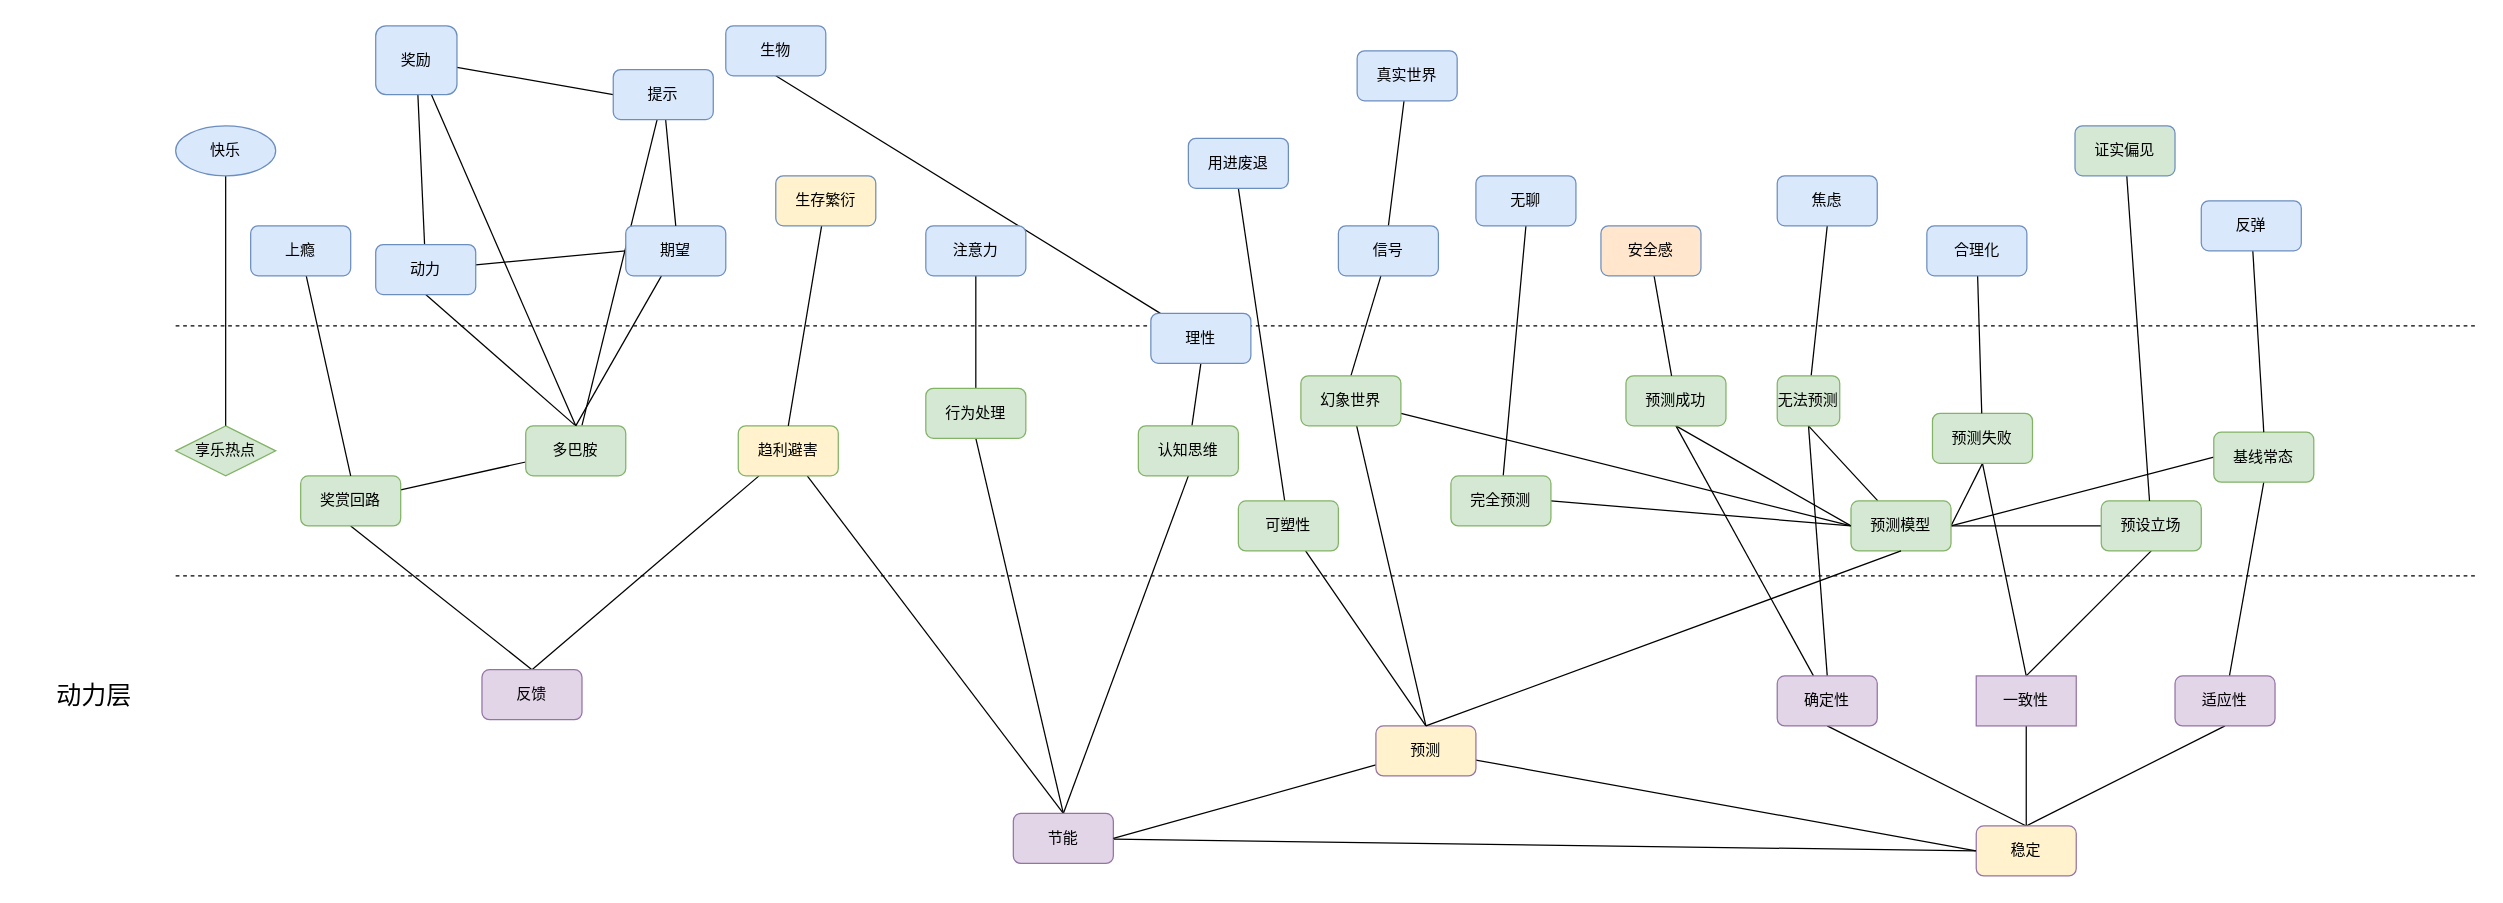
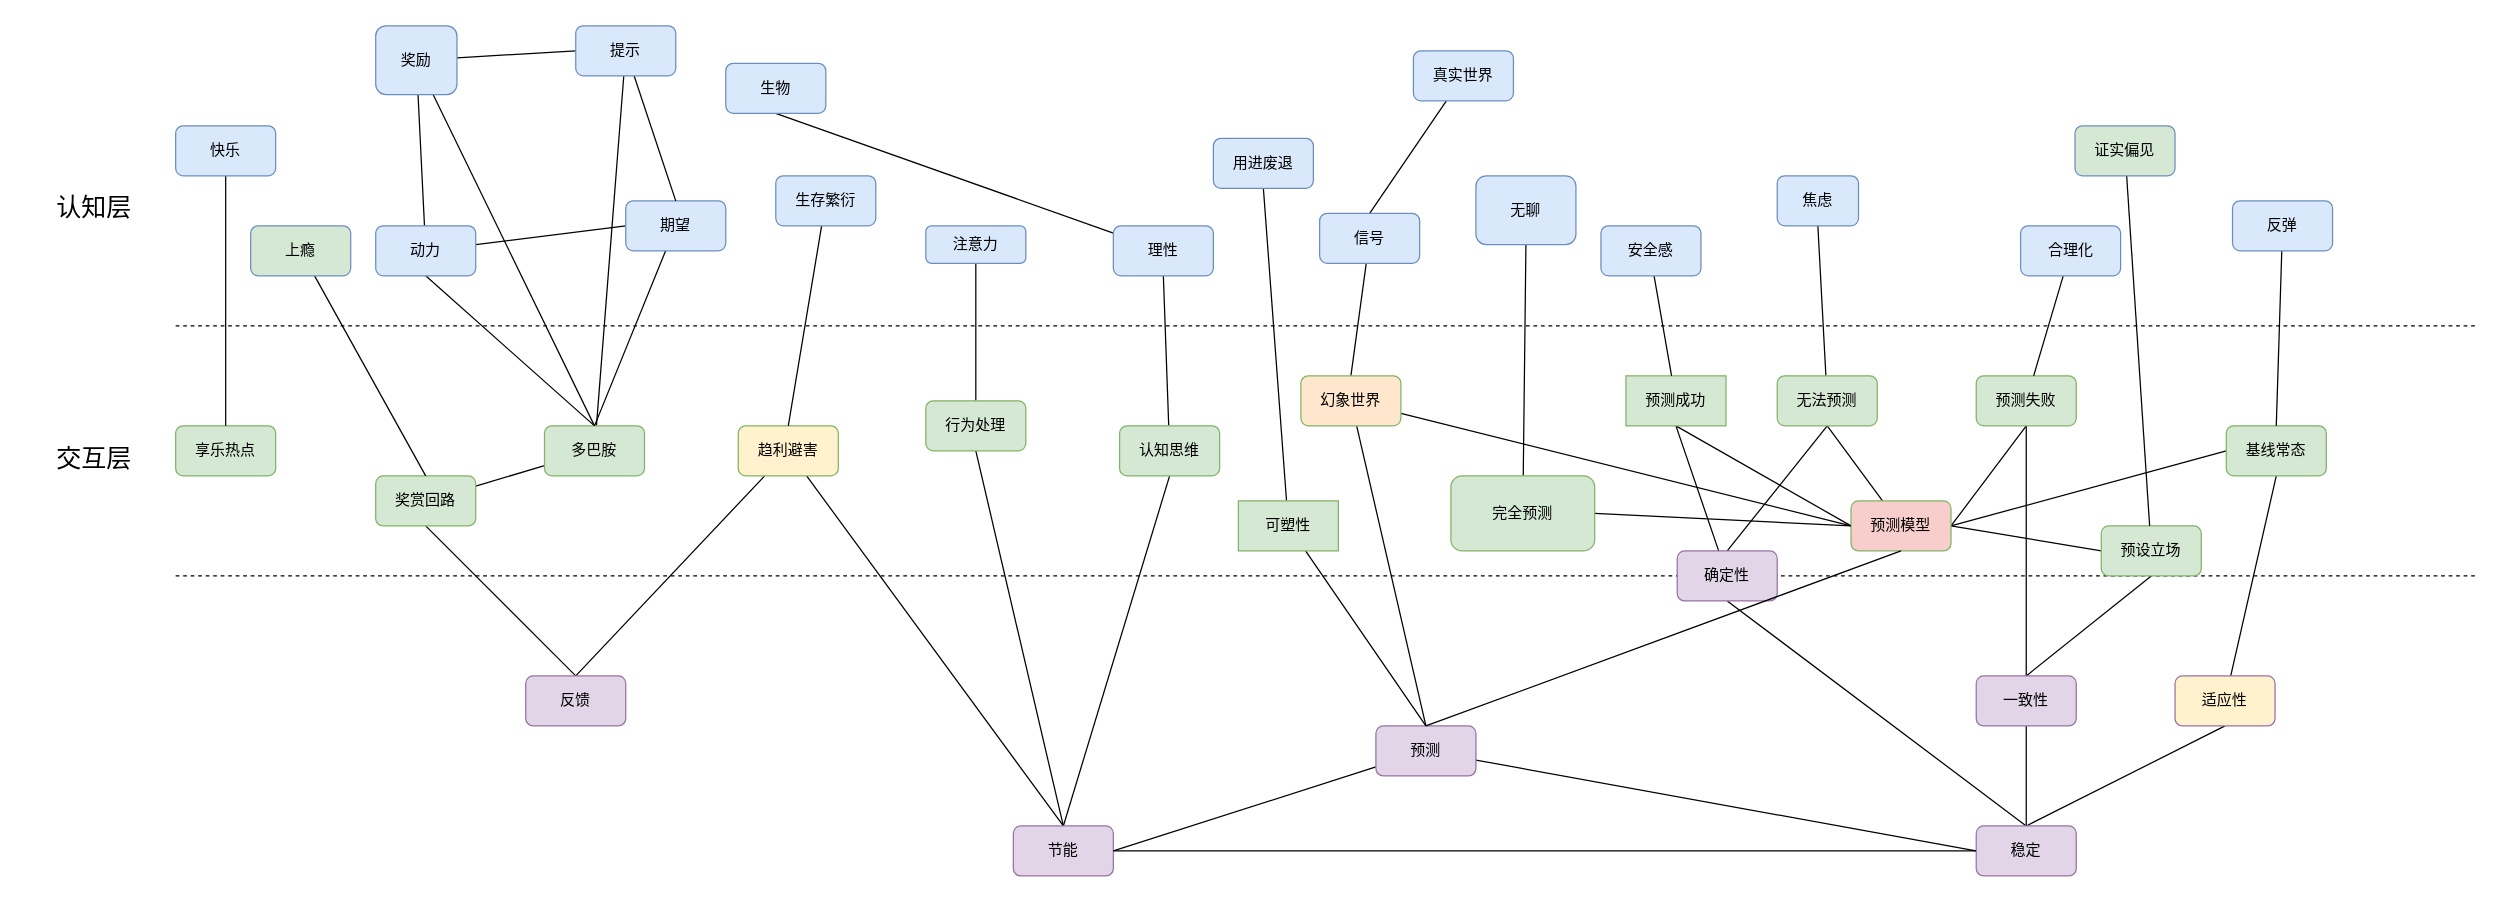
- <mxCell id="11" value="生物" style="rounded=1;whiteSpace=wrap;html=1;fillColor=#dae8fc;strokeColor=#6c8ebf;" vertex="1" parent="1"><mxGeometry x="580" y="20" width="80" height="40" as="geometry" /></mxCell>
+ <mxCell id="11" value="生物" style="rounded=1;whiteSpace=wrap;html=1;fillColor=#dae8fc;strokeColor=#6c8ebf;" vertex="1" parent="1"><mxGeometry x="580" y="50" width="80" height="40" as="geometry" /></mxCell>
- <mxCell id="73" value="真实世界" style="rounded=1;whiteSpace=wrap;html=1;fillColor=#dae8fc;strokeColor=#6c8ebf;" vertex="1" parent="1"><mxGeometry x="1085" y="40" width="80" height="40" as="geometry" /></mxCell>
+ <mxCell id="73" value="真实世界" style="rounded=1;whiteSpace=wrap;html=1;fillColor=#dae8fc;strokeColor=#6c8ebf;" vertex="1" parent="1"><mxGeometry x="1130" y="40" width="80" height="40" as="geometry" /></mxCell>
- <mxCell id="95" value="提示" style="rounded=1;whiteSpace=wrap;html=1;fillColor=#dae8fc;strokeColor=#6c8ebf;" vertex="1" parent="1"><mxGeometry x="490" y="55" width="80" height="40" as="geometry" /></mxCell>
+ <mxCell id="95" value="提示" style="rounded=1;whiteSpace=wrap;html=1;fillColor=#dae8fc;strokeColor=#6c8ebf;" vertex="1" parent="1"><mxGeometry x="460" y="20" width="80" height="40" as="geometry" /></mxCell>
- <mxCell id="90" value="快乐" style="ellipse;whiteSpace=wrap;html=1;fillColor=#dae8fc;strokeColor=#6c8ebf;" vertex="1" parent="1"><mxGeometry x="140" y="100" width="80" height="40" as="geometry" /></mxCell>
+ <mxCell id="90" value="快乐" style="rounded=1;whiteSpace=wrap;html=1;fillColor=#dae8fc;strokeColor=#6c8ebf;" vertex="1" parent="1"><mxGeometry x="140" y="100" width="80" height="40" as="geometry" /></mxCell>
- <mxCell id="82" value="用进废退" style="rounded=1;whiteSpace=wrap;html=1;fillColor=#dae8fc;strokeColor=#6c8ebf;" vertex="1" parent="1"><mxGeometry x="950" y="110" width="80" height="40" as="geometry" /></mxCell>
+ <mxCell id="82" value="用进废退" style="rounded=1;whiteSpace=wrap;html=1;fillColor=#dae8fc;strokeColor=#6c8ebf;" vertex="1" parent="1"><mxGeometry x="970" y="110" width="80" height="40" as="geometry" /></mxCell>
- <mxCell id="13" value="生存繁衍" style="rounded=1;whiteSpace=wrap;html=1;fillColor=#fff2cc;strokeColor=#6c8ebf;" vertex="1" parent="1"><mxGeometry x="620" y="140" width="80" height="40" as="geometry" /></mxCell>
+ <mxCell id="13" value="生存繁衍" style="rounded=1;whiteSpace=wrap;html=1;fillColor=#dae8fc;strokeColor=#6c8ebf;" vertex="1" parent="1"><mxGeometry x="620" y="140" width="80" height="40" as="geometry" /></mxCell>
- <mxCell id="67" value="无聊" style="rounded=1;whiteSpace=wrap;html=1;fillColor=#dae8fc;strokeColor=#6c8ebf;" vertex="1" parent="1"><mxGeometry x="1180" y="140" width="80" height="40" as="geometry" /></mxCell>
+ <mxCell id="67" value="无聊" style="rounded=1;whiteSpace=wrap;html=1;fillColor=#dae8fc;strokeColor=#6c8ebf;" vertex="1" parent="1"><mxGeometry x="1180" y="140" width="80" height="55" as="geometry" /></mxCell>
- <mxCell id="55" value="焦虑" style="rounded=1;whiteSpace=wrap;html=1;fillColor=#dae8fc;strokeColor=#6c8ebf;" vertex="1" parent="1"><mxGeometry x="1421" y="140" width="80" height="40" as="geometry" /></mxCell>
+ <mxCell id="55" value="焦虑" style="rounded=1;whiteSpace=wrap;html=1;fillColor=#dae8fc;strokeColor=#6c8ebf;" vertex="1" parent="1"><mxGeometry x="1421" y="140" width="65" height="40" as="geometry" /></mxCell>
+ <mxCell id="4" value="认知层" style="text;html=1;strokeColor=none;fillColor=none;align=center;verticalAlign=middle;whiteSpace=wrap;rounded=0;fontSize=20;" vertex="1" parent="1"><mxGeometry x="20" y="150" width="110" height="30" as="geometry" /></mxCell>
- <mxCell id="61" value="反弹" style="rounded=1;whiteSpace=wrap;html=1;fillColor=#dae8fc;strokeColor=#6c8ebf;" vertex="1" parent="1"><mxGeometry x="1760.17" y="160" width="80" height="40" as="geometry" /></mxCell>
+ <mxCell id="61" value="反弹" style="rounded=1;whiteSpace=wrap;html=1;fillColor=#dae8fc;strokeColor=#6c8ebf;" vertex="1" parent="1"><mxGeometry x="1785.17" y="160" width="80" height="40" as="geometry" /></mxCell>
- <mxCell id="97" value="上瘾" style="rounded=1;whiteSpace=wrap;html=1;fillColor=#dae8fc;strokeColor=#6c8ebf;" vertex="1" parent="1"><mxGeometry x="200" y="180" width="80" height="40" as="geometry" /></mxCell>
+ <mxCell id="97" value="上瘾" style="rounded=1;whiteSpace=wrap;html=1;fillColor=#d5e8d4;strokeColor=#6c8ebf;" vertex="1" parent="1"><mxGeometry x="200" y="180" width="80" height="40" as="geometry" /></mxCell>
- <mxCell id="87" value="期望" style="rounded=1;whiteSpace=wrap;html=1;fillColor=#dae8fc;strokeColor=#6c8ebf;" vertex="1" parent="1"><mxGeometry x="500" y="180" width="80" height="40" as="geometry" /></mxCell>
+ <mxCell id="87" value="期望" style="rounded=1;whiteSpace=wrap;html=1;fillColor=#dae8fc;strokeColor=#6c8ebf;" vertex="1" parent="1"><mxGeometry x="500" y="160" width="80" height="40" as="geometry" /></mxCell>
- <mxCell id="29" value="注意力" style="rounded=1;whiteSpace=wrap;html=1;fillColor=#dae8fc;strokeColor=#6c8ebf;" vertex="1" parent="1"><mxGeometry x="740" y="180" width="80" height="40" as="geometry" /></mxCell>
+ <mxCell id="29" value="注意力" style="rounded=1;whiteSpace=wrap;html=1;fillColor=#dae8fc;strokeColor=#6c8ebf;" vertex="1" parent="1"><mxGeometry x="740" y="180" width="80" height="30" as="geometry" /></mxCell>
- <mxCell id="75" value="信号" style="rounded=1;whiteSpace=wrap;html=1;fillColor=#dae8fc;strokeColor=#6c8ebf;" vertex="1" parent="1"><mxGeometry x="1070" y="180" width="80" height="40" as="geometry" /></mxCell>
+ <mxCell id="75" value="信号" style="rounded=1;whiteSpace=wrap;html=1;fillColor=#dae8fc;strokeColor=#6c8ebf;" vertex="1" parent="1"><mxGeometry x="1055" y="170" width="80" height="40" as="geometry" /></mxCell>
- <mxCell id="54" value="安全感" style="rounded=1;whiteSpace=wrap;html=1;fillColor=#ffe6cc;strokeColor=#6c8ebf;" vertex="1" parent="1"><mxGeometry x="1280" y="180" width="80" height="40" as="geometry" /></mxCell>
+ <mxCell id="54" value="安全感" style="rounded=1;whiteSpace=wrap;html=1;fillColor=#dae8fc;strokeColor=#6c8ebf;" vertex="1" parent="1"><mxGeometry x="1280" y="180" width="80" height="40" as="geometry" /></mxCell>
- <mxCell id="58" value="合理化" style="rounded=1;whiteSpace=wrap;html=1;fillColor=#dae8fc;strokeColor=#6c8ebf;" vertex="1" parent="1"><mxGeometry x="1540.67" y="180" width="80" height="40" as="geometry" /></mxCell>
+ <mxCell id="58" value="合理化" style="rounded=1;whiteSpace=wrap;html=1;fillColor=#dae8fc;strokeColor=#6c8ebf;" vertex="1" parent="1"><mxGeometry x="1615.67" y="180" width="80" height="40" as="geometry" /></mxCell>
- <mxCell id="85" value="动力" style="rounded=1;whiteSpace=wrap;html=1;fillColor=#dae8fc;strokeColor=#6c8ebf;" vertex="1" parent="1"><mxGeometry x="300" y="195" width="80" height="40" as="geometry" /></mxCell>
+ <mxCell id="85" value="动力" style="rounded=1;whiteSpace=wrap;html=1;fillColor=#dae8fc;strokeColor=#6c8ebf;" vertex="1" parent="1"><mxGeometry x="300" y="180" width="80" height="40" as="geometry" /></mxCell>
- <mxCell id="30" value="理性" style="rounded=1;whiteSpace=wrap;html=1;fillColor=#dae8fc;strokeColor=#6c8ebf;" vertex="1" parent="1"><mxGeometry x="920" y="250" width="80" height="40" as="geometry" /></mxCell>
+ <mxCell id="30" value="理性" style="rounded=1;whiteSpace=wrap;html=1;fillColor=#dae8fc;strokeColor=#6c8ebf;" vertex="1" parent="1"><mxGeometry x="890" y="180" width="80" height="40" as="geometry" /></mxCell>
- <mxCell id="78" value="幻象世界" style="rounded=1;whiteSpace=wrap;html=1;fillColor=#d5e8d4;strokeColor=#82b366;" vertex="1" parent="1"><mxGeometry x="1040" y="300" width="80" height="40" as="geometry" /></mxCell>
+ <mxCell id="78" value="幻象世界" style="rounded=1;whiteSpace=wrap;html=1;fillColor=#ffe6cc;strokeColor=#82b366;" vertex="1" parent="1"><mxGeometry x="1040" y="300" width="80" height="40" as="geometry" /></mxCell>
- <mxCell id="50" value="预测成功" style="rounded=1;whiteSpace=wrap;html=1;fillColor=#d5e8d4;strokeColor=#82b366;" vertex="1" parent="1"><mxGeometry x="1300" y="300" width="80" height="40" as="geometry" /></mxCell>
+ <mxCell id="50" value="预测成功" style="whiteSpace=wrap;html=1;fillColor=#d5e8d4;strokeColor=#82b366;rounded=0;" vertex="1" parent="1"><mxGeometry x="1300" y="300" width="80" height="40" as="geometry" /></mxCell>
- <mxCell id="52" value="无法预测" style="rounded=1;whiteSpace=wrap;html=1;fillColor=#d5e8d4;strokeColor=#82b366;" vertex="1" parent="1"><mxGeometry x="1421" y="300" width="50" height="40" as="geometry" /></mxCell>
+ <mxCell id="52" value="无法预测" style="rounded=1;whiteSpace=wrap;html=1;fillColor=#d5e8d4;strokeColor=#82b366;" vertex="1" parent="1"><mxGeometry x="1421" y="300" width="80" height="40" as="geometry" /></mxCell>
- <mxCell id="21" value="行为处理" style="rounded=1;whiteSpace=wrap;html=1;fillColor=#d5e8d4;strokeColor=#82b366;" vertex="1" parent="1"><mxGeometry x="740" y="310" width="80" height="40" as="geometry" /></mxCell>
+ <mxCell id="21" value="行为处理" style="rounded=1;whiteSpace=wrap;html=1;fillColor=#d5e8d4;strokeColor=#82b366;" vertex="1" parent="1"><mxGeometry x="740" y="320" width="80" height="40" as="geometry" /></mxCell>
- <mxCell id="56" value="预测失败" style="rounded=1;whiteSpace=wrap;html=1;fillColor=#d5e8d4;strokeColor=#82b366;" vertex="1" parent="1"><mxGeometry x="1545.17" y="330" width="80" height="40" as="geometry" /></mxCell>
+ <mxCell id="56" value="预测失败" style="rounded=1;whiteSpace=wrap;html=1;fillColor=#d5e8d4;strokeColor=#82b366;" vertex="1" parent="1"><mxGeometry x="1580.17" y="300" width="80" height="40" as="geometry" /></mxCell>
- <mxCell id="88" value="享乐热点" style="rhombus;whiteSpace=wrap;html=1;fillColor=#d5e8d4;strokeColor=#82b366;" vertex="1" parent="1"><mxGeometry x="140" y="340" width="80" height="40" as="geometry" /></mxCell>
+ <mxCell id="88" value="享乐热点" style="rounded=1;whiteSpace=wrap;html=1;fillColor=#d5e8d4;strokeColor=#82b366;" vertex="1" parent="1"><mxGeometry x="140" y="340" width="80" height="40" as="geometry" /></mxCell>
- <mxCell id="28" value="多巴胺" style="rounded=1;whiteSpace=wrap;html=1;fillColor=#d5e8d4;strokeColor=#82b366;" vertex="1" parent="1"><mxGeometry x="420" y="340" width="80" height="40" as="geometry" /></mxCell>
+ <mxCell id="28" value="多巴胺" style="rounded=1;whiteSpace=wrap;html=1;fillColor=#d5e8d4;strokeColor=#82b366;" vertex="1" parent="1"><mxGeometry x="435" y="340" width="80" height="40" as="geometry" /></mxCell>
- <mxCell id="19" value="认知思维" style="rounded=1;whiteSpace=wrap;html=1;fillColor=#d5e8d4;strokeColor=#82b366;" vertex="1" parent="1"><mxGeometry x="910" y="340" width="80" height="40" as="geometry" /></mxCell>
+ <mxCell id="19" value="认知思维" style="rounded=1;whiteSpace=wrap;html=1;fillColor=#d5e8d4;strokeColor=#82b366;" vertex="1" parent="1"><mxGeometry x="895" y="340" width="80" height="40" as="geometry" /></mxCell>
+ <mxCell id="5" value="交互层" style="text;html=1;strokeColor=none;fillColor=none;align=center;verticalAlign=middle;whiteSpace=wrap;rounded=0;fontSize=20;" vertex="1" parent="1"><mxGeometry x="20" y="350" width="110" height="30" as="geometry" /></mxCell>
- <mxCell id="59" value="基线常态" style="rounded=1;whiteSpace=wrap;html=1;fillColor=#d5e8d4;strokeColor=#82b366;" vertex="1" parent="1"><mxGeometry x="1770.17" y="345" width="80" height="40" as="geometry" /></mxCell>
+ <mxCell id="59" value="基线常态" style="rounded=1;whiteSpace=wrap;html=1;fillColor=#d5e8d4;strokeColor=#82b366;" vertex="1" parent="1"><mxGeometry x="1780.17" y="340" width="80" height="40" as="geometry" /></mxCell>
- <mxCell id="25" value="奖赏回路" style="rounded=1;whiteSpace=wrap;html=1;fillColor=#d5e8d4;strokeColor=#82b366;" vertex="1" parent="1"><mxGeometry x="240" y="380" width="80" height="40" as="geometry" /></mxCell>
+ <mxCell id="25" value="奖赏回路" style="rounded=1;whiteSpace=wrap;html=1;fillColor=#d5e8d4;strokeColor=#82b366;" vertex="1" parent="1"><mxGeometry x="300" y="380" width="80" height="40" as="geometry" /></mxCell>
- <mxCell id="66" value="完全预测" style="rounded=1;whiteSpace=wrap;html=1;fillColor=#d5e8d4;strokeColor=#82b366;" vertex="1" parent="1"><mxGeometry x="1160" y="380" width="80" height="40" as="geometry" /></mxCell>
+ <mxCell id="66" value="完全预测" style="rounded=1;whiteSpace=wrap;html=1;fillColor=#d5e8d4;strokeColor=#82b366;" vertex="1" parent="1"><mxGeometry x="1160" y="380" width="115" height="60" as="geometry" /></mxCell>
- <mxCell id="81" value="可塑性" style="rounded=1;whiteSpace=wrap;html=1;fillColor=#d5e8d4;strokeColor=#82b366;" vertex="1" parent="1"><mxGeometry x="990" y="400" width="80" height="40" as="geometry" /></mxCell>
+ <mxCell id="81" value="可塑性" style="whiteSpace=wrap;html=1;fillColor=#d5e8d4;strokeColor=#82b366;rounded=0;" vertex="1" parent="1"><mxGeometry x="990" y="400" width="80" height="40" as="geometry" /></mxCell>
- <mxCell id="49" value="预测模型" style="rounded=1;whiteSpace=wrap;html=1;fillColor=#d5e8d4;strokeColor=#82b366;" vertex="1" parent="1"><mxGeometry x="1480" y="400" width="80" height="40" as="geometry" /></mxCell>
+ <mxCell id="49" value="预测模型" style="rounded=1;whiteSpace=wrap;html=1;fillColor=#f8cecc;strokeColor=#82b366;" vertex="1" parent="1"><mxGeometry x="1480" y="400" width="80" height="40" as="geometry" /></mxCell>
- <mxCell id="62" value="预设立场" style="rounded=1;whiteSpace=wrap;html=1;fillColor=#d5e8d4;strokeColor=#82b366;" vertex="1" parent="1"><mxGeometry x="1680.17" y="400" width="80" height="40" as="geometry" /></mxCell>
+ <mxCell id="62" value="预设立场" style="rounded=1;whiteSpace=wrap;html=1;fillColor=#d5e8d4;strokeColor=#82b366;" vertex="1" parent="1"><mxGeometry x="1680.17" y="420" width="80" height="40" as="geometry" /></mxCell>
- <mxCell id="6" value="动力层" style="text;html=1;strokeColor=none;fillColor=none;align=center;verticalAlign=middle;whiteSpace=wrap;rounded=0;fontSize=20;" vertex="1" parent="1"><mxGeometry x="20" y="540" width="110" height="30" as="geometry" /></mxCell>
- <mxCell id="23" value="反馈" style="rounded=1;whiteSpace=wrap;html=1;fillColor=#e1d5e7;strokeColor=#9673a6;" vertex="1" parent="1"><mxGeometry x="385" y="535" width="80" height="40" as="geometry" /></mxCell>
+ <mxCell id="23" value="反馈" style="rounded=1;whiteSpace=wrap;html=1;fillColor=#e1d5e7;strokeColor=#9673a6;" vertex="1" parent="1"><mxGeometry x="420" y="540" width="80" height="40" as="geometry" /></mxCell>
- <mxCell id="37" value="确定性" style="rounded=1;whiteSpace=wrap;html=1;fillColor=#e1d5e7;strokeColor=#9673a6;" vertex="1" parent="1"><mxGeometry x="1421" y="540" width="80" height="40" as="geometry" /></mxCell>
+ <mxCell id="37" value="确定性" style="rounded=1;whiteSpace=wrap;html=1;fillColor=#e1d5e7;strokeColor=#9673a6;" vertex="1" parent="1"><mxGeometry x="1341" y="440" width="80" height="40" as="geometry" /></mxCell>
- <mxCell id="40" value="一致性" style="whiteSpace=wrap;html=1;fillColor=#e1d5e7;strokeColor=#9673a6;rounded=0;" vertex="1" parent="1"><mxGeometry x="1580.17" y="540" width="80" height="40" as="geometry" /></mxCell>
+ <mxCell id="40" value="一致性" style="rounded=1;whiteSpace=wrap;html=1;fillColor=#e1d5e7;strokeColor=#9673a6;" vertex="1" parent="1"><mxGeometry x="1580.17" y="540" width="80" height="40" as="geometry" /></mxCell>
- <mxCell id="42" value="适应性" style="rounded=1;whiteSpace=wrap;html=1;fillColor=#e1d5e7;strokeColor=#9673a6;" vertex="1" parent="1"><mxGeometry x="1739.17" y="540" width="80" height="40" as="geometry" /></mxCell>
+ <mxCell id="42" value="适应性" style="rounded=1;whiteSpace=wrap;html=1;fillColor=#fff2cc;strokeColor=#9673a6;" vertex="1" parent="1"><mxGeometry x="1739.17" y="540" width="80" height="40" as="geometry" /></mxCell>
- <mxCell id="70" value="预测" style="rounded=1;whiteSpace=wrap;html=1;fillColor=#fff2cc;strokeColor=#9673a6;" vertex="1" parent="1"><mxGeometry x="1100" y="580" width="80" height="40" as="geometry" /></mxCell>
+ <mxCell id="70" value="预测" style="rounded=1;whiteSpace=wrap;html=1;fillColor=#e1d5e7;strokeColor=#9673a6;" vertex="1" parent="1"><mxGeometry x="1100" y="580" width="80" height="40" as="geometry" /></mxCell>
- <mxCell id="17" value="节能" style="rounded=1;whiteSpace=wrap;html=1;fillColor=#e1d5e7;strokeColor=#9673a6;" vertex="1" parent="1"><mxGeometry x="810" y="650" width="80" height="40" as="geometry" /></mxCell>
+ <mxCell id="17" value="节能" style="rounded=1;whiteSpace=wrap;html=1;fillColor=#e1d5e7;strokeColor=#9673a6;" vertex="1" parent="1"><mxGeometry x="810" y="660" width="80" height="40" as="geometry" /></mxCell>
- <mxCell id="34" value="稳定" style="rounded=1;whiteSpace=wrap;html=1;fillColor=#fff2cc;strokeColor=#9673a6;" vertex="1" parent="1"><mxGeometry x="1580.17" y="660" width="80" height="40" as="geometry" /></mxCell>
+ <mxCell id="34" value="稳定" style="rounded=1;whiteSpace=wrap;html=1;fillColor=#e1d5e7;strokeColor=#9673a6;" vertex="1" parent="1"><mxGeometry x="1580.17" y="660" width="80" height="40" as="geometry" /></mxCell>
